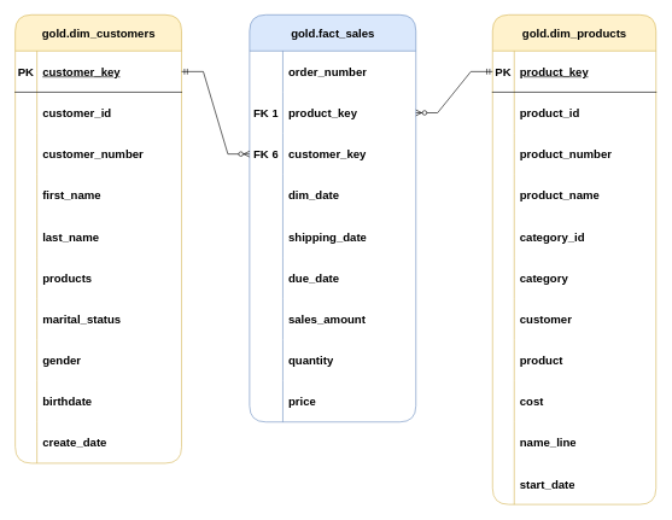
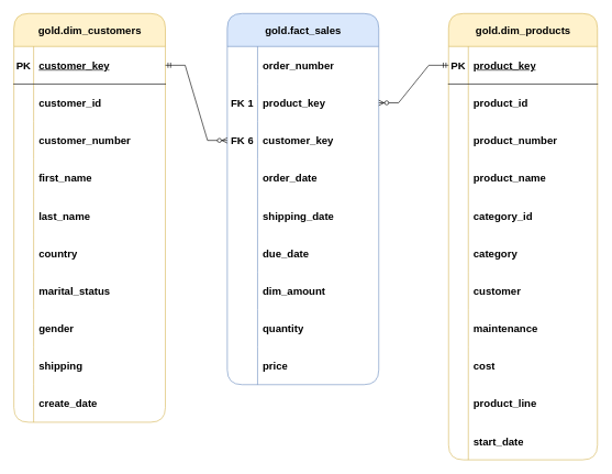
- <mxCell id="45" value="dim_date" style="shape=partialRectangle;connectable=0;fillColor=none;top=0;left=0;bottom=0;right=0;align=left;spacingLeft=6;overflow=hidden;whiteSpace=wrap;html=1;fontSize=16;fontStyle=1" parent="43" vertex="1"><mxGeometry x="46" width="184" height="57" as="geometry"><mxRectangle width="184" height="57" as="alternateBounds" /></mxGeometry></mxCell>
+ <mxCell id="45" value="order_date" style="shape=partialRectangle;connectable=0;fillColor=none;top=0;left=0;bottom=0;right=0;align=left;spacingLeft=6;overflow=hidden;whiteSpace=wrap;html=1;fontSize=16;fontStyle=1" parent="43" vertex="1"><mxGeometry x="46" width="184" height="57" as="geometry"><mxRectangle width="184" height="57" as="alternateBounds" /></mxGeometry></mxCell>
- <mxCell id="20" value="products" style="shape=partialRectangle;connectable=0;fillColor=none;top=0;left=0;bottom=0;right=0;align=left;spacingLeft=6;overflow=hidden;whiteSpace=wrap;html=1;fontSize=16;fontStyle=1" parent="18" vertex="1"><mxGeometry x="30" width="200" height="57" as="geometry"><mxRectangle width="200" height="57" as="alternateBounds" /></mxGeometry></mxCell>
+ <mxCell id="20" value="country" style="shape=partialRectangle;connectable=0;fillColor=none;top=0;left=0;bottom=0;right=0;align=left;spacingLeft=6;overflow=hidden;whiteSpace=wrap;html=1;fontSize=16;fontStyle=1" parent="18" vertex="1"><mxGeometry x="30" width="200" height="57" as="geometry"><mxRectangle width="200" height="57" as="alternateBounds" /></mxGeometry></mxCell>
- <mxCell id="54" value="sales_amount" style="shape=partialRectangle;connectable=0;fillColor=none;top=0;left=0;bottom=0;right=0;align=left;spacingLeft=6;overflow=hidden;whiteSpace=wrap;html=1;fontSize=16;fontStyle=1" parent="52" vertex="1"><mxGeometry x="46" width="184" height="57" as="geometry"><mxRectangle width="184" height="57" as="alternateBounds" /></mxGeometry></mxCell>
+ <mxCell id="54" value="dim_amount" style="shape=partialRectangle;connectable=0;fillColor=none;top=0;left=0;bottom=0;right=0;align=left;spacingLeft=6;overflow=hidden;whiteSpace=wrap;html=1;fontSize=16;fontStyle=1" parent="52" vertex="1"><mxGeometry x="46" width="184" height="57" as="geometry"><mxRectangle width="184" height="57" as="alternateBounds" /></mxGeometry></mxCell>
- <mxCell id="85" value="product" style="shape=partialRectangle;connectable=0;fillColor=none;top=0;left=0;bottom=0;right=0;align=left;spacingLeft=6;overflow=hidden;whiteSpace=wrap;html=1;fontSize=16;fontStyle=1" parent="83" vertex="1"><mxGeometry x="30" width="196" height="57" as="geometry"><mxRectangle width="196" height="57" as="alternateBounds" /></mxGeometry></mxCell>
+ <mxCell id="85" value="maintenance" style="shape=partialRectangle;connectable=0;fillColor=none;top=0;left=0;bottom=0;right=0;align=left;spacingLeft=6;overflow=hidden;whiteSpace=wrap;html=1;fontSize=16;fontStyle=1" parent="83" vertex="1"><mxGeometry x="30" width="196" height="57" as="geometry"><mxRectangle width="196" height="57" as="alternateBounds" /></mxGeometry></mxCell>
- <mxCell id="29" value="birthdate" style="shape=partialRectangle;connectable=0;fillColor=none;top=0;left=0;bottom=0;right=0;align=left;spacingLeft=6;overflow=hidden;whiteSpace=wrap;html=1;fontSize=16;fontStyle=1" parent="27" vertex="1"><mxGeometry x="30" width="200" height="57" as="geometry"><mxRectangle width="200" height="57" as="alternateBounds" /></mxGeometry></mxCell>
+ <mxCell id="29" value="shipping" style="shape=partialRectangle;connectable=0;fillColor=none;top=0;left=0;bottom=0;right=0;align=left;spacingLeft=6;overflow=hidden;whiteSpace=wrap;html=1;fontSize=16;fontStyle=1" parent="27" vertex="1"><mxGeometry x="30" width="200" height="57" as="geometry"><mxRectangle width="200" height="57" as="alternateBounds" /></mxGeometry></mxCell>
- <mxCell id="91" value="name_line" style="shape=partialRectangle;connectable=0;fillColor=none;top=0;left=0;bottom=0;right=0;align=left;spacingLeft=6;overflow=hidden;whiteSpace=wrap;html=1;fontSize=16;fontStyle=1" parent="89" vertex="1"><mxGeometry x="30" width="196" height="57" as="geometry"><mxRectangle width="196" height="57" as="alternateBounds" /></mxGeometry></mxCell>
+ <mxCell id="91" value="product_line" style="shape=partialRectangle;connectable=0;fillColor=none;top=0;left=0;bottom=0;right=0;align=left;spacingLeft=6;overflow=hidden;whiteSpace=wrap;html=1;fontSize=16;fontStyle=1" parent="89" vertex="1"><mxGeometry x="30" width="196" height="57" as="geometry"><mxRectangle width="196" height="57" as="alternateBounds" /></mxGeometry></mxCell>
